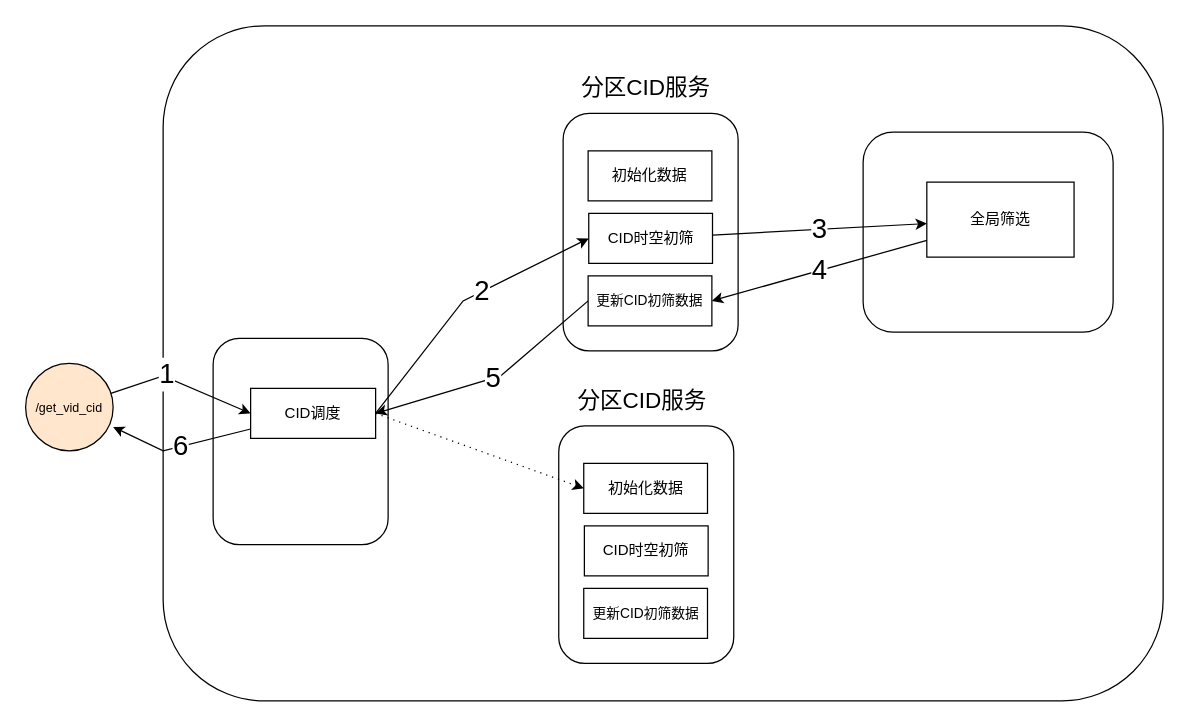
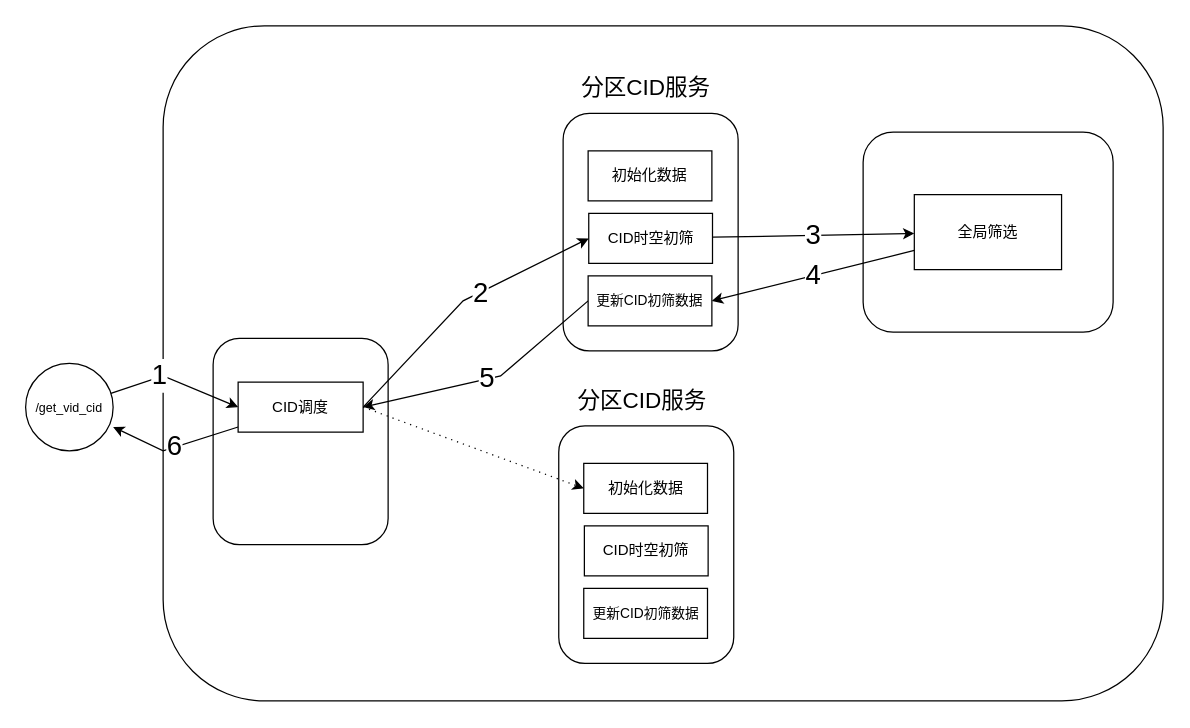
- <mxCell id="5" value="全局筛选" style="rounded=0;whiteSpace=wrap;html=1;fontFamily=Helvetica;labelBackgroundColor=none;" parent="1" vertex="1"><mxGeometry x="740.954" y="145" width="117.798" height="60" as="geometry" /></mxCell>
+ <mxCell id="5" value="全局筛选" style="rounded=0;whiteSpace=wrap;html=1;fontFamily=Helvetica;labelBackgroundColor=none;" parent="1" vertex="1"><mxGeometry x="730.954" y="155" width="117.798" height="60" as="geometry" /></mxCell>
- <mxCell id="9" value="/get_vid_cid" style="ellipse;whiteSpace=wrap;html=1;aspect=fixed;fontSize=10;fillColor=#ffe6cc;" parent="1" vertex="1"><mxGeometry x="20" y="290" width="70" height="70" as="geometry" /></mxCell>
+ <mxCell id="9" value="/get_vid_cid" style="ellipse;whiteSpace=wrap;html=1;aspect=fixed;fontSize=10;" parent="1" vertex="1"><mxGeometry x="20" y="290" width="70" height="70" as="geometry" /></mxCell>
- <mxCell id="20" value="CID调度" style="rounded=0;whiteSpace=wrap;html=1;" parent="1" vertex="1"><mxGeometry x="200" y="310" width="100" height="40" as="geometry" /></mxCell>
+ <mxCell id="20" value="CID调度" style="rounded=0;whiteSpace=wrap;html=1;" parent="1" vertex="1"><mxGeometry x="190" y="305" width="100" height="40" as="geometry" /></mxCell>
